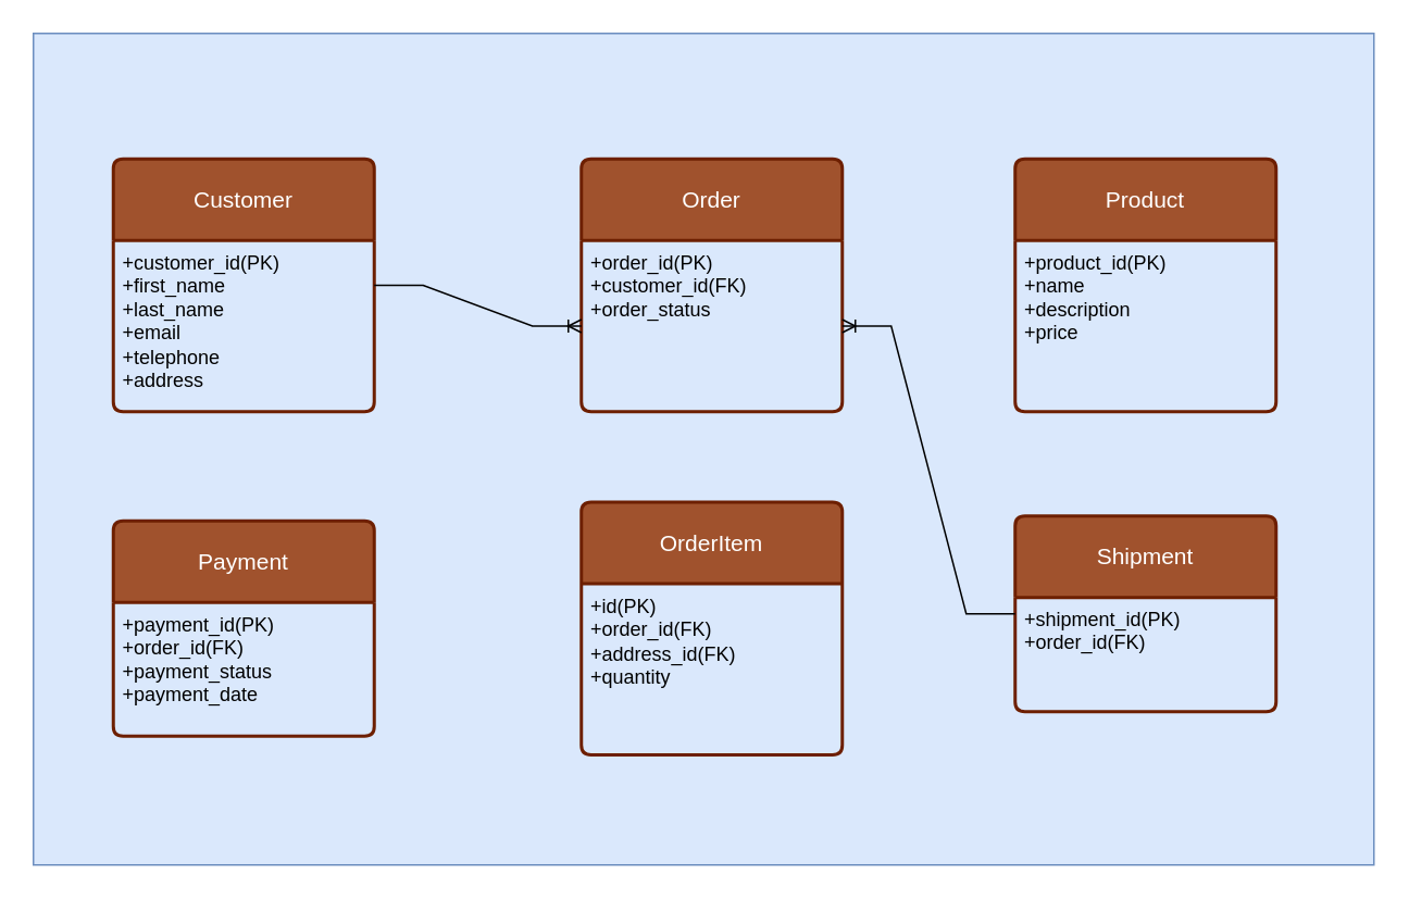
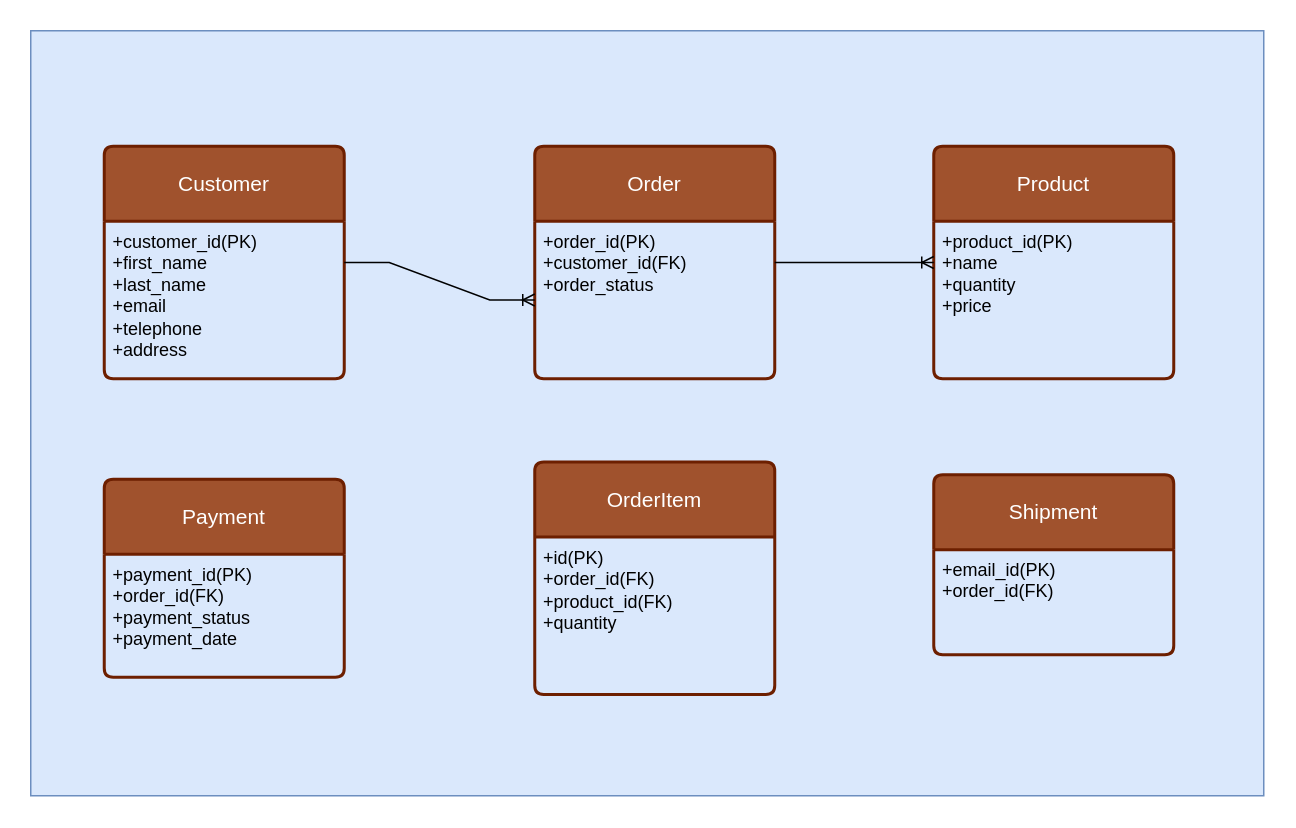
+ <mxCell id="14" value="" style="edgeStyle=entityRelationEdgeStyle;fontSize=12;html=1;endArrow=ERoneToMany;rounded=0;" edge="1" parent="1" source="11" target="5"><mxGeometry width="100" height="100" relative="1" as="geometry"><mxPoint x="348" y="366" as="sourcePoint" /><mxPoint x="448" y="266" as="targetPoint" /></mxGeometry></mxCell>
- <mxCell id="6" value="+product_id(PK)&lt;br&gt;+name&lt;div&gt;+description&lt;/div&gt;&lt;div&gt;+price&lt;/div&gt;" style="align=left;strokeColor=none;fillColor=none;spacingLeft=4;spacingRight=4;fontSize=12;verticalAlign=top;resizable=0;rotatable=0;part=1;html=1;whiteSpace=wrap;" vertex="1" parent="5"><mxGeometry y="50" width="160" height="105" as="geometry" /></mxCell>
+ <mxCell id="6" value="+product_id(PK)&lt;br&gt;+name&lt;div&gt;+quantity&lt;/div&gt;&lt;div&gt;+price&lt;/div&gt;" style="align=left;strokeColor=none;fillColor=none;spacingLeft=4;spacingRight=4;fontSize=12;verticalAlign=top;resizable=0;rotatable=0;part=1;html=1;whiteSpace=wrap;" vertex="1" parent="5"><mxGeometry y="50" width="160" height="105" as="geometry" /></mxCell>
- <mxCell id="15" value="" style="edgeStyle=entityRelationEdgeStyle;fontSize=12;html=1;endArrow=ERoneToMany;rounded=0;" edge="1" parent="1" source="7" target="12"><mxGeometry width="100" height="100" relative="1" as="geometry"><mxPoint x="561" y="256" as="sourcePoint" /><mxPoint x="410" y="355" as="targetPoint" /></mxGeometry></mxCell>
- <mxCell id="8" value="+shipment_id(PK)&lt;br&gt;+order_id(FK)" style="align=left;strokeColor=none;fillColor=none;spacingLeft=4;spacingRight=4;fontSize=12;verticalAlign=top;resizable=0;rotatable=0;part=1;html=1;whiteSpace=wrap;" vertex="1" parent="7"><mxGeometry y="50" width="160" height="70" as="geometry" /></mxCell>
+ <mxCell id="8" value="+email_id(PK)&lt;br&gt;+order_id(FK)" style="align=left;strokeColor=none;fillColor=none;spacingLeft=4;spacingRight=4;fontSize=12;verticalAlign=top;resizable=0;rotatable=0;part=1;html=1;whiteSpace=wrap;" vertex="1" parent="7"><mxGeometry y="50" width="160" height="70" as="geometry" /></mxCell>
- <mxCell id="17" value="+id(PK)&lt;div&gt;+order_id(FK)&lt;br&gt;&lt;div&gt;+address_id(FK)&lt;br&gt;&lt;div&gt;+quantity&lt;/div&gt;&lt;/div&gt;&lt;/div&gt;" style="align=left;strokeColor=none;fillColor=none;spacingLeft=4;spacingRight=4;fontSize=12;verticalAlign=top;resizable=0;rotatable=0;part=1;html=1;whiteSpace=wrap;" vertex="1" parent="16"><mxGeometry y="50" width="160" height="105" as="geometry" /></mxCell>
+ <mxCell id="17" value="+id(PK)&lt;div&gt;+order_id(FK)&lt;br&gt;&lt;div&gt;+product_id(FK)&lt;br&gt;&lt;div&gt;+quantity&lt;/div&gt;&lt;/div&gt;&lt;/div&gt;" style="align=left;strokeColor=none;fillColor=none;spacingLeft=4;spacingRight=4;fontSize=12;verticalAlign=top;resizable=0;rotatable=0;part=1;html=1;whiteSpace=wrap;" vertex="1" parent="16"><mxGeometry y="50" width="160" height="105" as="geometry" /></mxCell>
